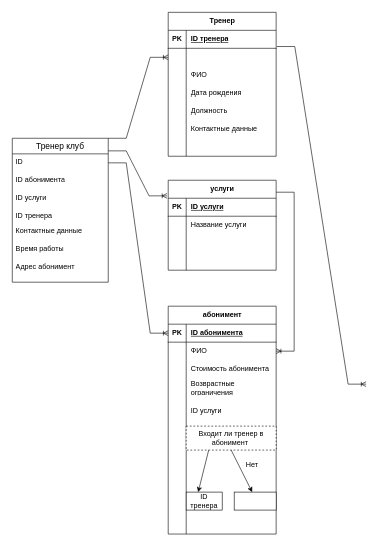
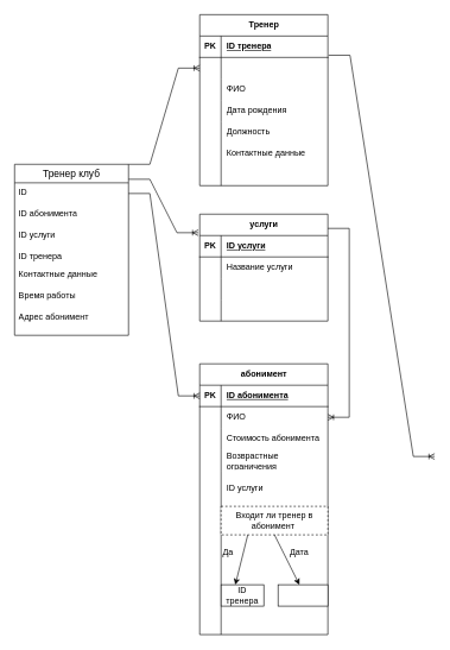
+ <mxCell id="61" value="Да" style="text;html=1;align=center;verticalAlign=middle;whiteSpace=wrap;rounded=0;" vertex="1" parent="1"><mxGeometry x="290" y="760" width="60" height="30" as="geometry" /></mxCell>
- <mxCell id="65" value="Нет" style="text;html=1;align=center;verticalAlign=middle;whiteSpace=wrap;rounded=0;" vertex="1" parent="1"><mxGeometry x="390" y="760" width="60" height="30" as="geometry" /></mxCell>
+ <mxCell id="65" value="Дата" style="text;html=1;align=center;verticalAlign=middle;whiteSpace=wrap;rounded=0;" vertex="1" parent="1"><mxGeometry x="390" y="760" width="60" height="30" as="geometry" /></mxCell>
